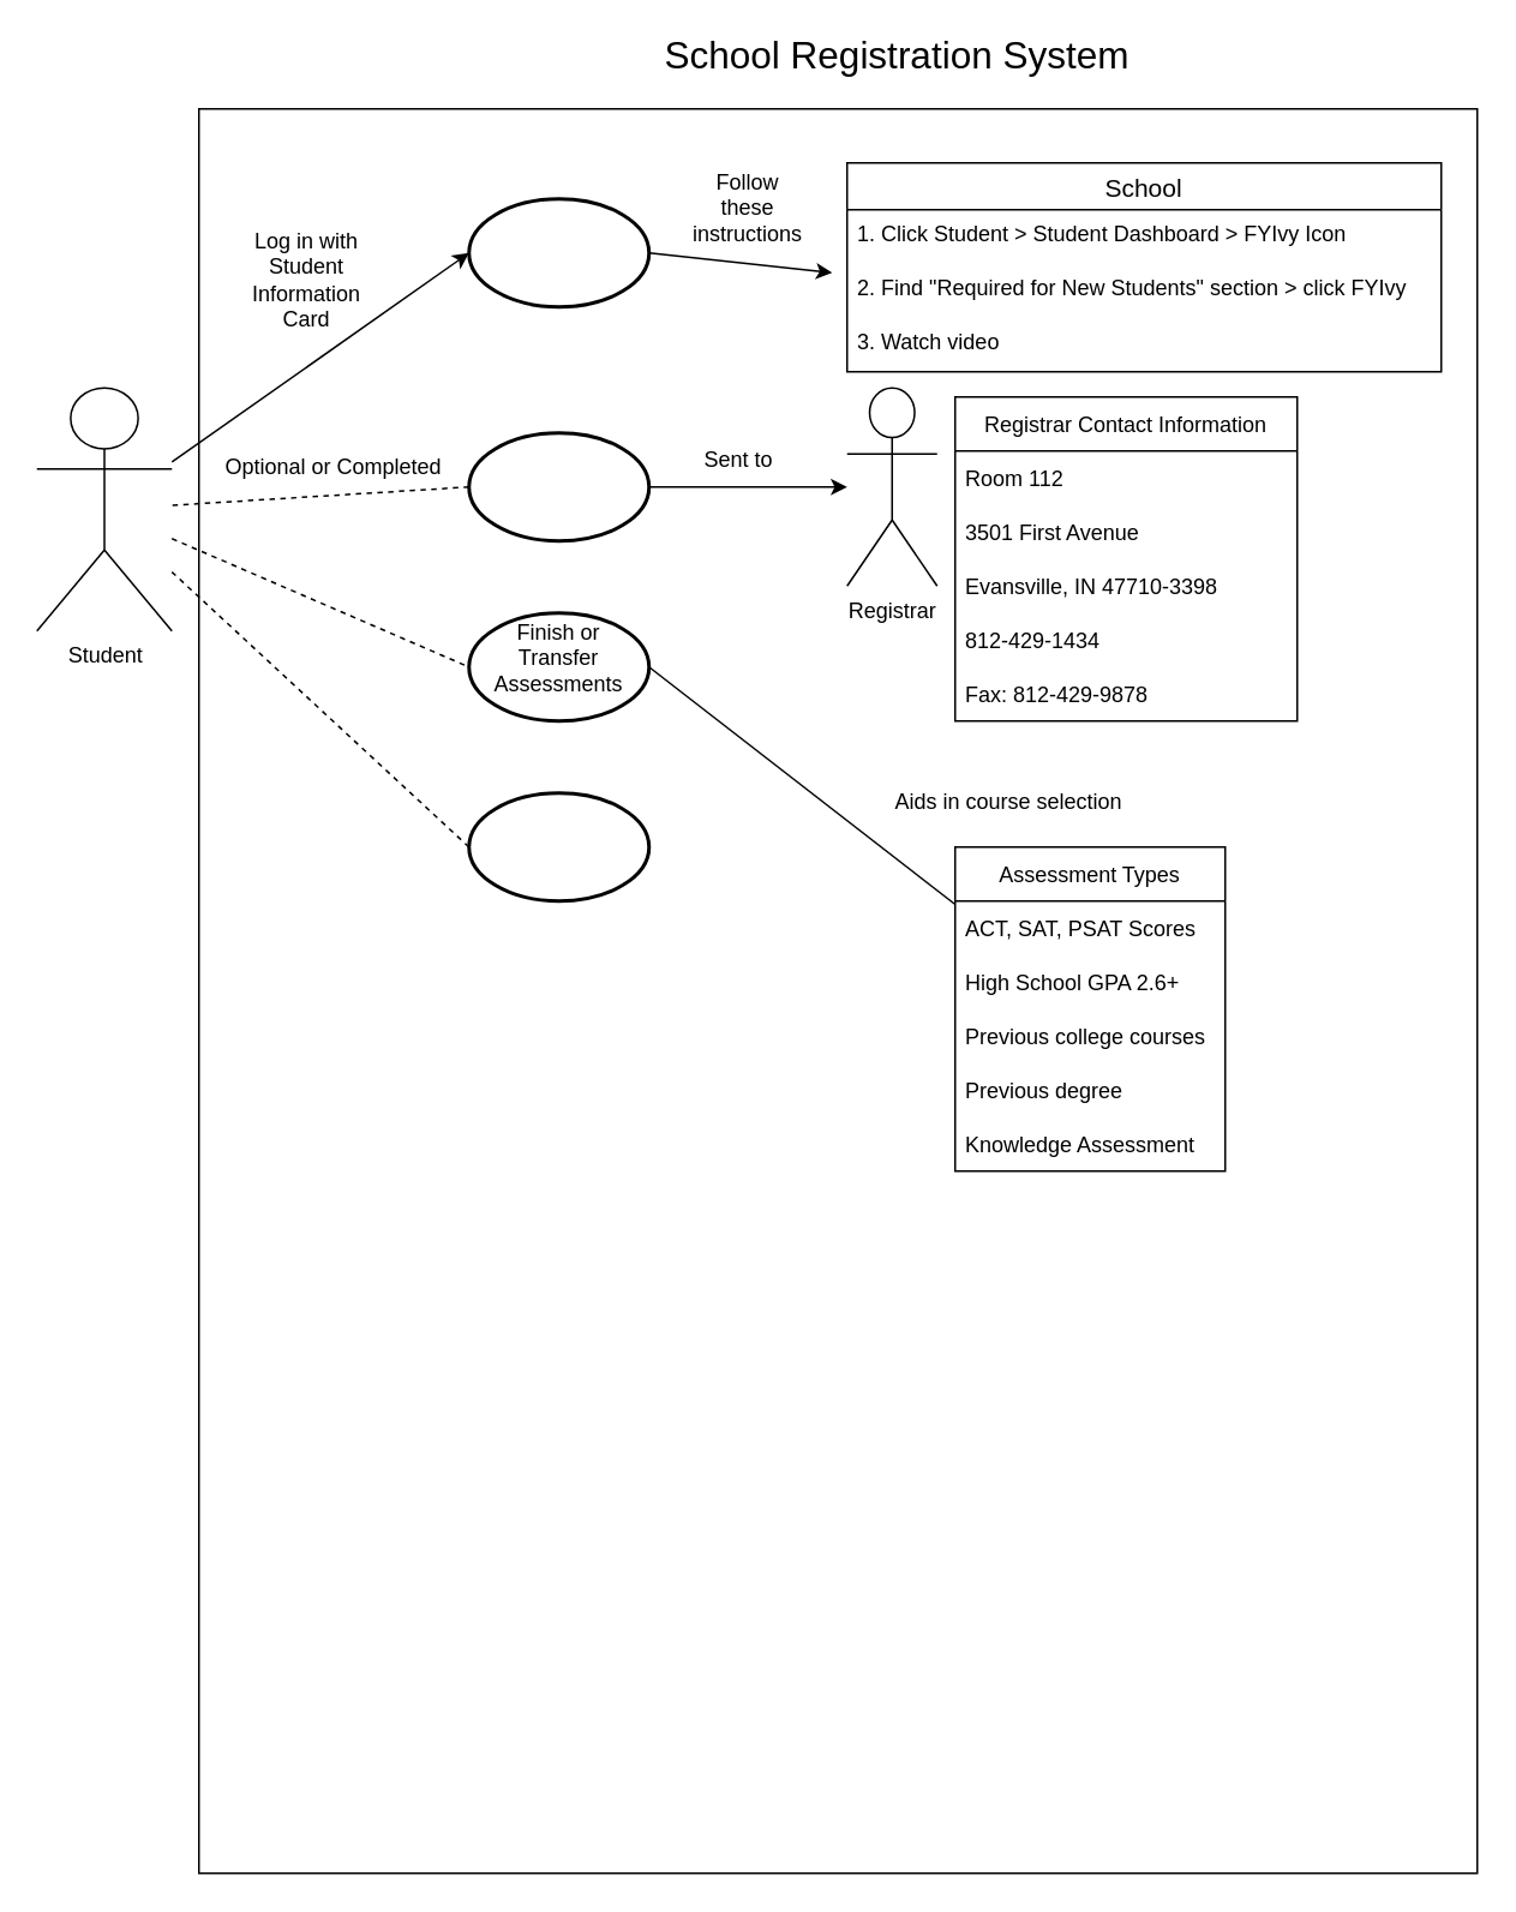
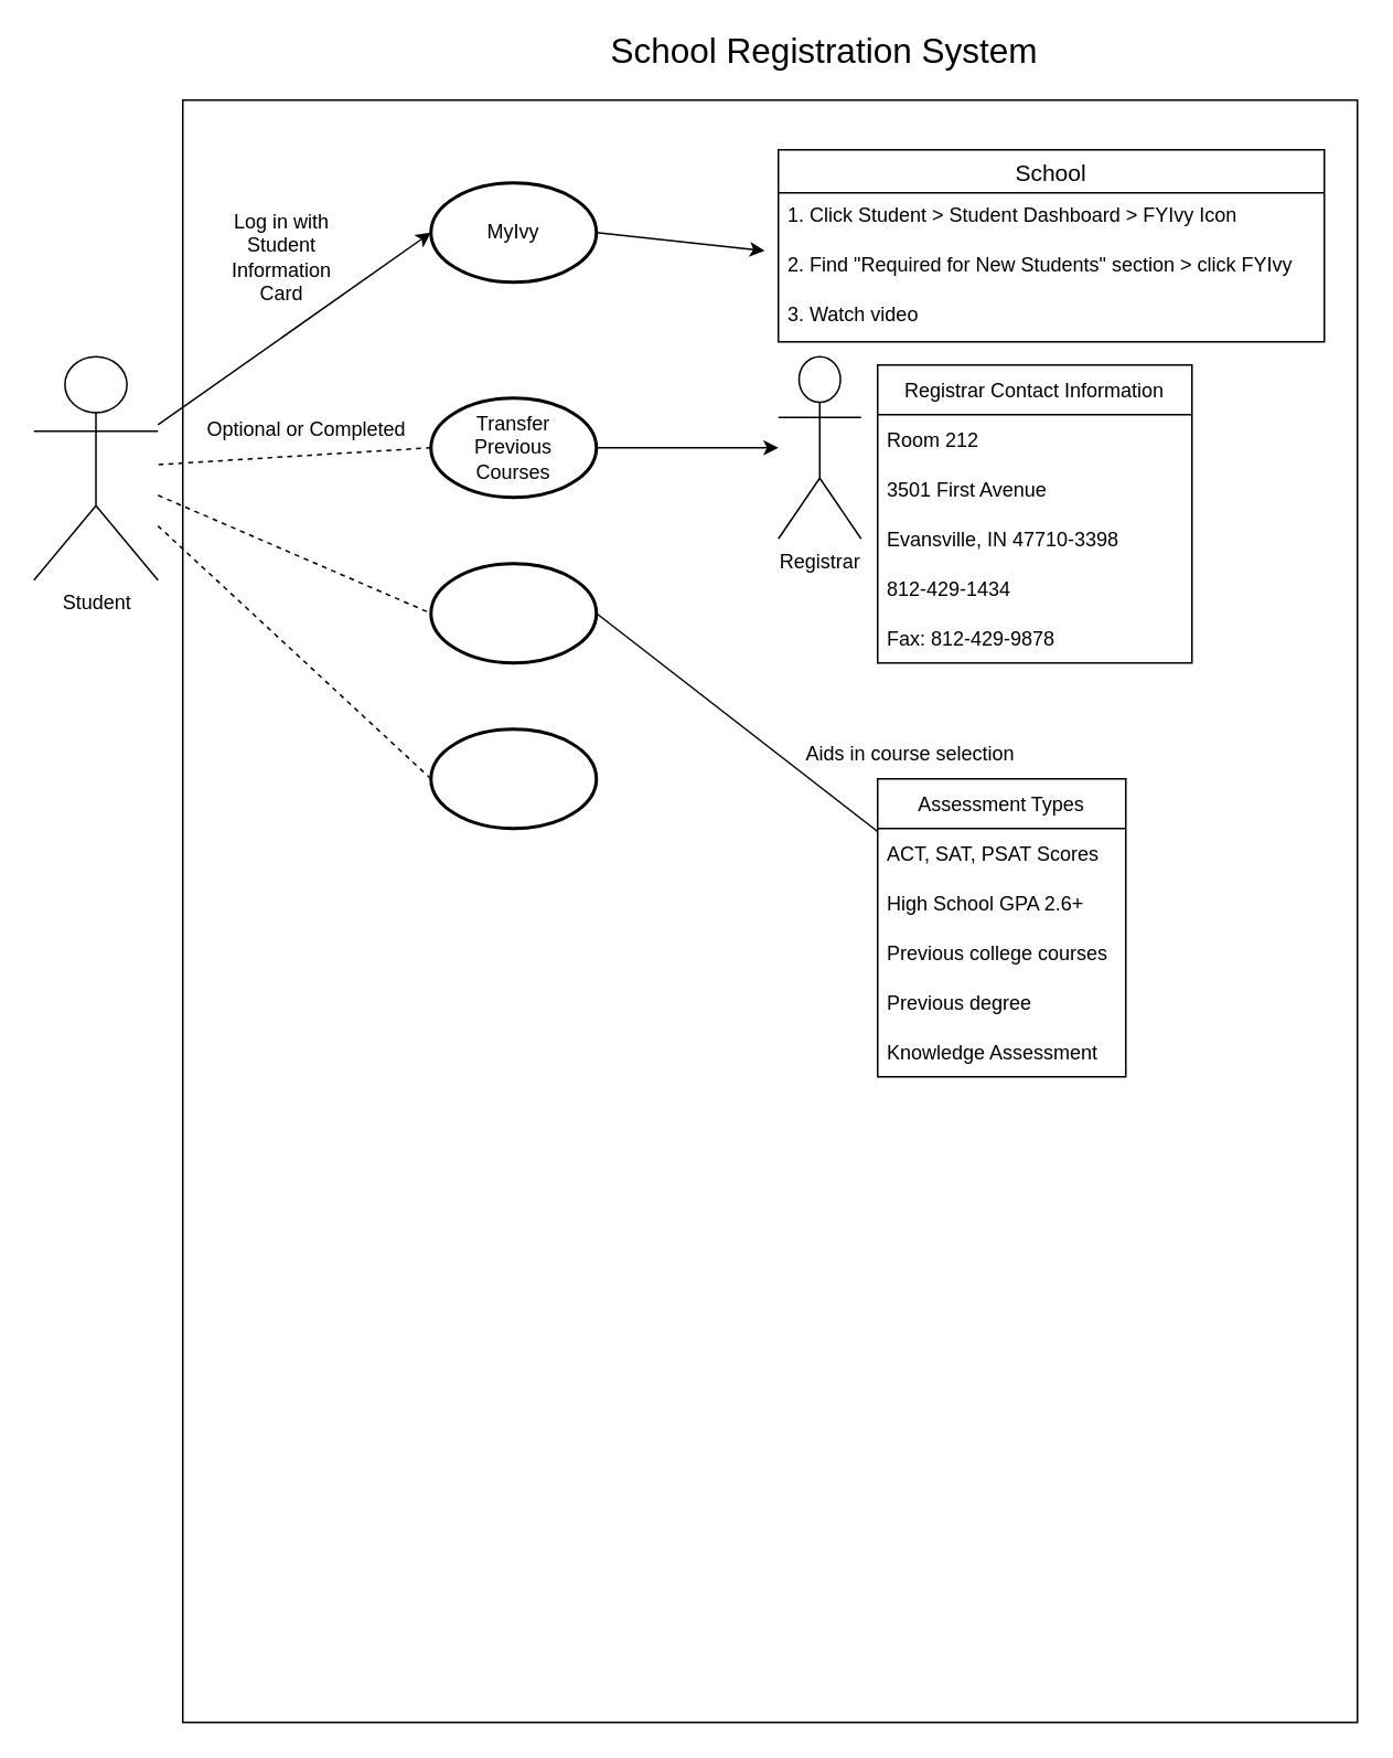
- <mxCell id="15" value="Follow these instructions" style="text;html=1;strokeColor=none;fillColor=none;align=center;verticalAlign=middle;whiteSpace=wrap;rounded=0;" vertex="1" parent="1"><mxGeometry x="385" y="100" width="60" height="30" as="geometry" /></mxCell>
+ <mxCell id="7" value="MyIvy" style="text;html=1;strokeColor=none;fillColor=none;align=center;verticalAlign=middle;whiteSpace=wrap;rounded=0;" vertex="1" parent="1"><mxGeometry x="280" y="125" width="60" height="30" as="geometry" /></mxCell>
- <mxCell id="21" value="Sent to" style="text;html=1;strokeColor=none;fillColor=none;align=center;verticalAlign=middle;whiteSpace=wrap;rounded=0;" vertex="1" parent="1"><mxGeometry x="380" y="240" width="60" height="30" as="geometry" /></mxCell>
- <mxCell id="23" value="Room 112" style="text;strokeColor=none;fillColor=none;align=left;verticalAlign=middle;spacingLeft=4;spacingRight=4;overflow=hidden;points=[[0,0.5],[1,0.5]];portConstraint=eastwest;rotatable=0;" vertex="1" parent="22"><mxGeometry y="30" width="190" height="30" as="geometry" /></mxCell>
+ <mxCell id="23" value="Room 212" style="text;strokeColor=none;fillColor=none;align=left;verticalAlign=middle;spacingLeft=4;spacingRight=4;overflow=hidden;points=[[0,0.5],[1,0.5]];portConstraint=eastwest;rotatable=0;" vertex="1" parent="22"><mxGeometry y="30" width="190" height="30" as="geometry" /></mxCell>
+ <mxCell id="17" value="Transfer Previous Courses" style="text;html=1;strokeColor=none;fillColor=none;align=center;verticalAlign=middle;whiteSpace=wrap;rounded=0;" vertex="1" parent="1"><mxGeometry x="280" y="255" width="60" height="30" as="geometry" /></mxCell>
- <mxCell id="30" value="Finish or Transfer Assessments" style="text;html=1;strokeColor=none;fillColor=none;align=center;verticalAlign=middle;whiteSpace=wrap;rounded=0;" vertex="1" parent="1"><mxGeometry x="280" y="350" width="60" height="30" as="geometry" /></mxCell>
- <mxCell id="38" value="Aids in course selection" style="text;html=1;strokeColor=none;fillColor=none;align=center;verticalAlign=middle;whiteSpace=wrap;rounded=0;" vertex="1" parent="1"><mxGeometry x="480" y="430" width="160" height="30" as="geometry" /></mxCell>
+ <mxCell id="38" value="Aids in course selection" style="text;html=1;strokeColor=none;fillColor=none;align=center;verticalAlign=middle;whiteSpace=wrap;rounded=0;" vertex="1" parent="1"><mxGeometry x="470" y="440" width="160" height="30" as="geometry" /></mxCell>
